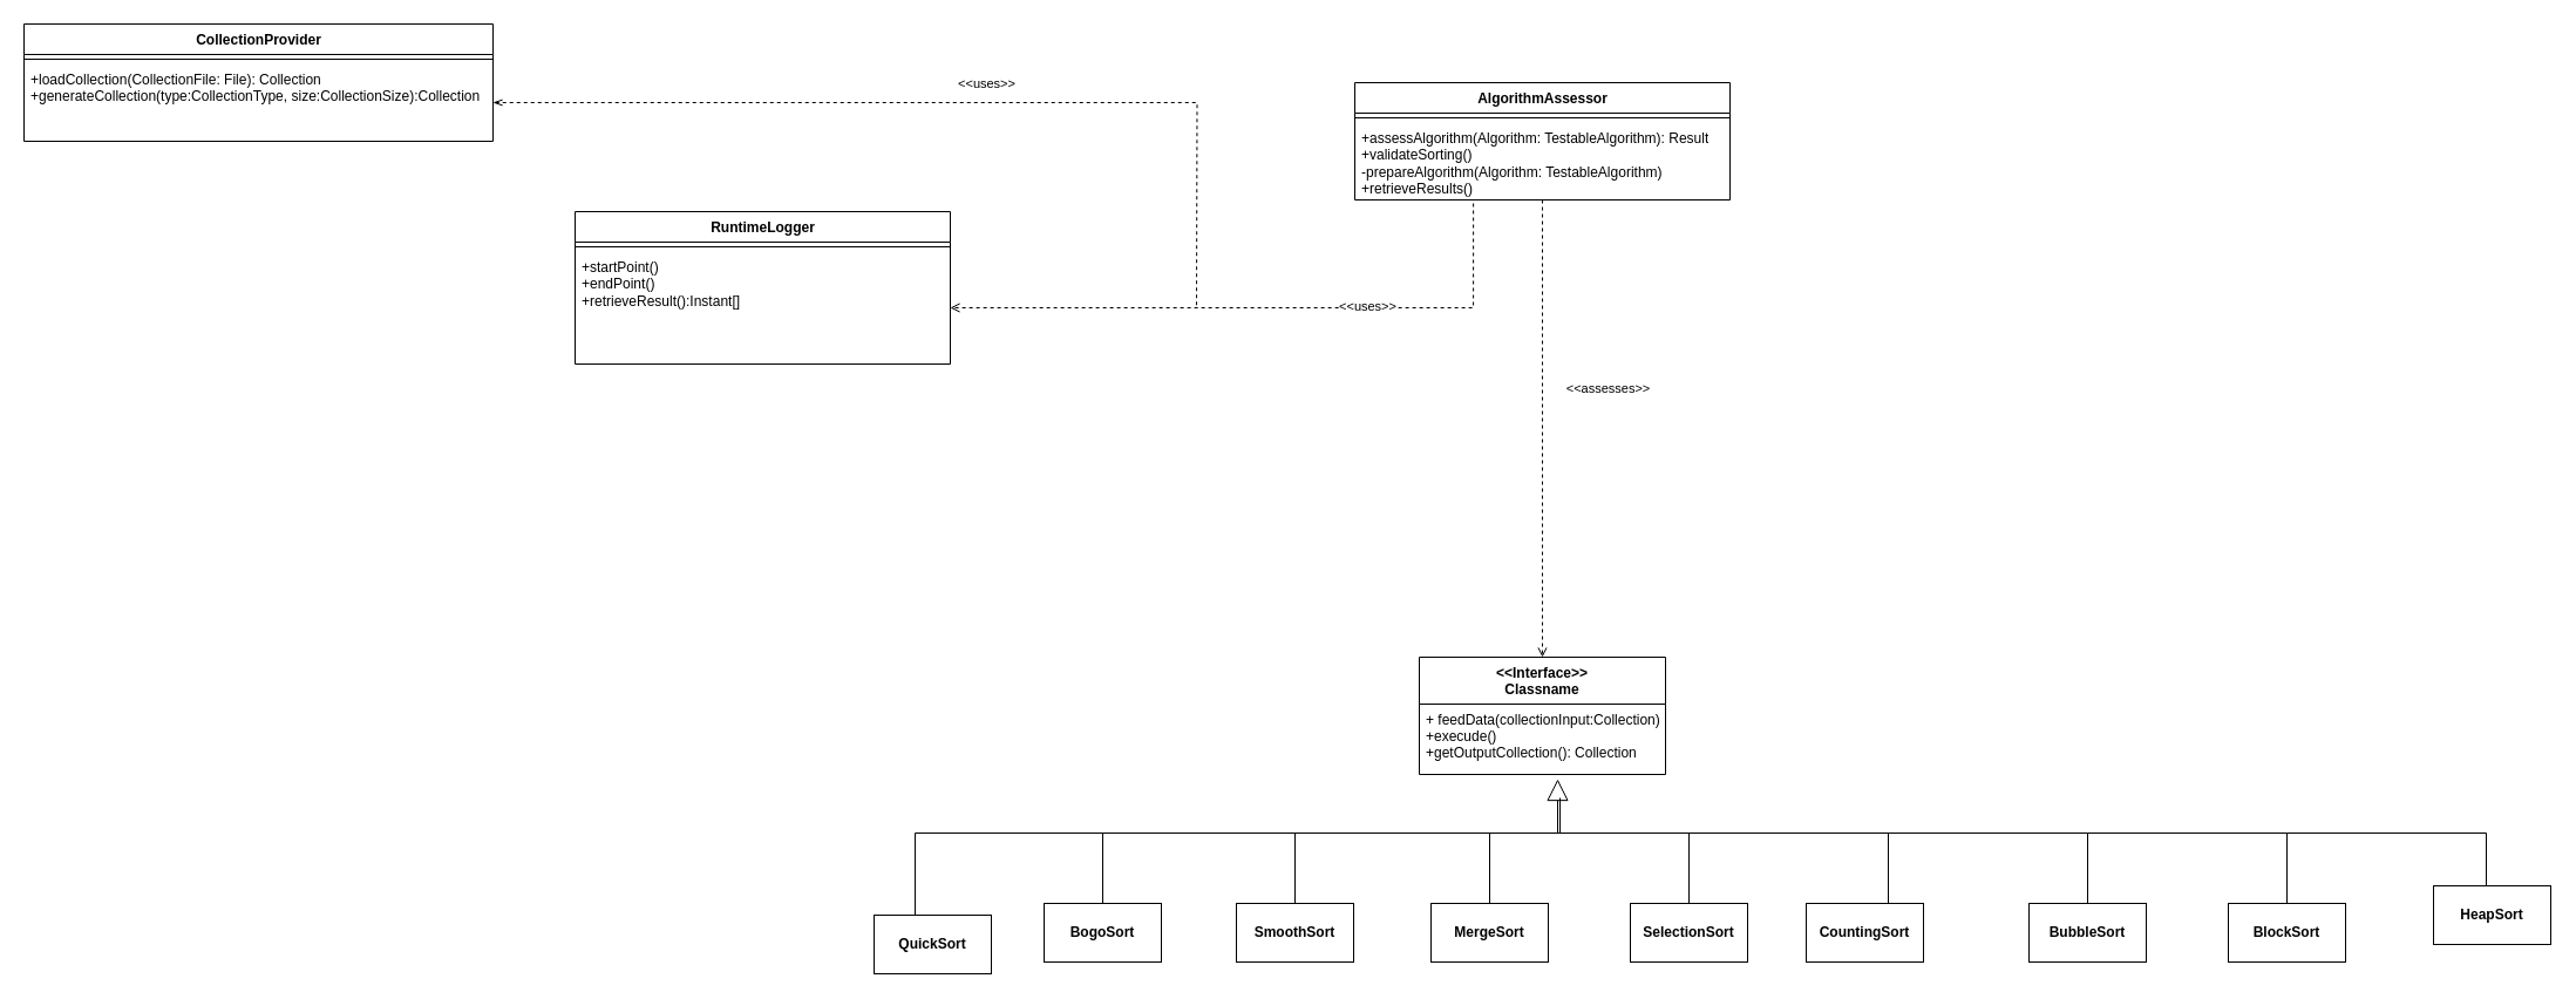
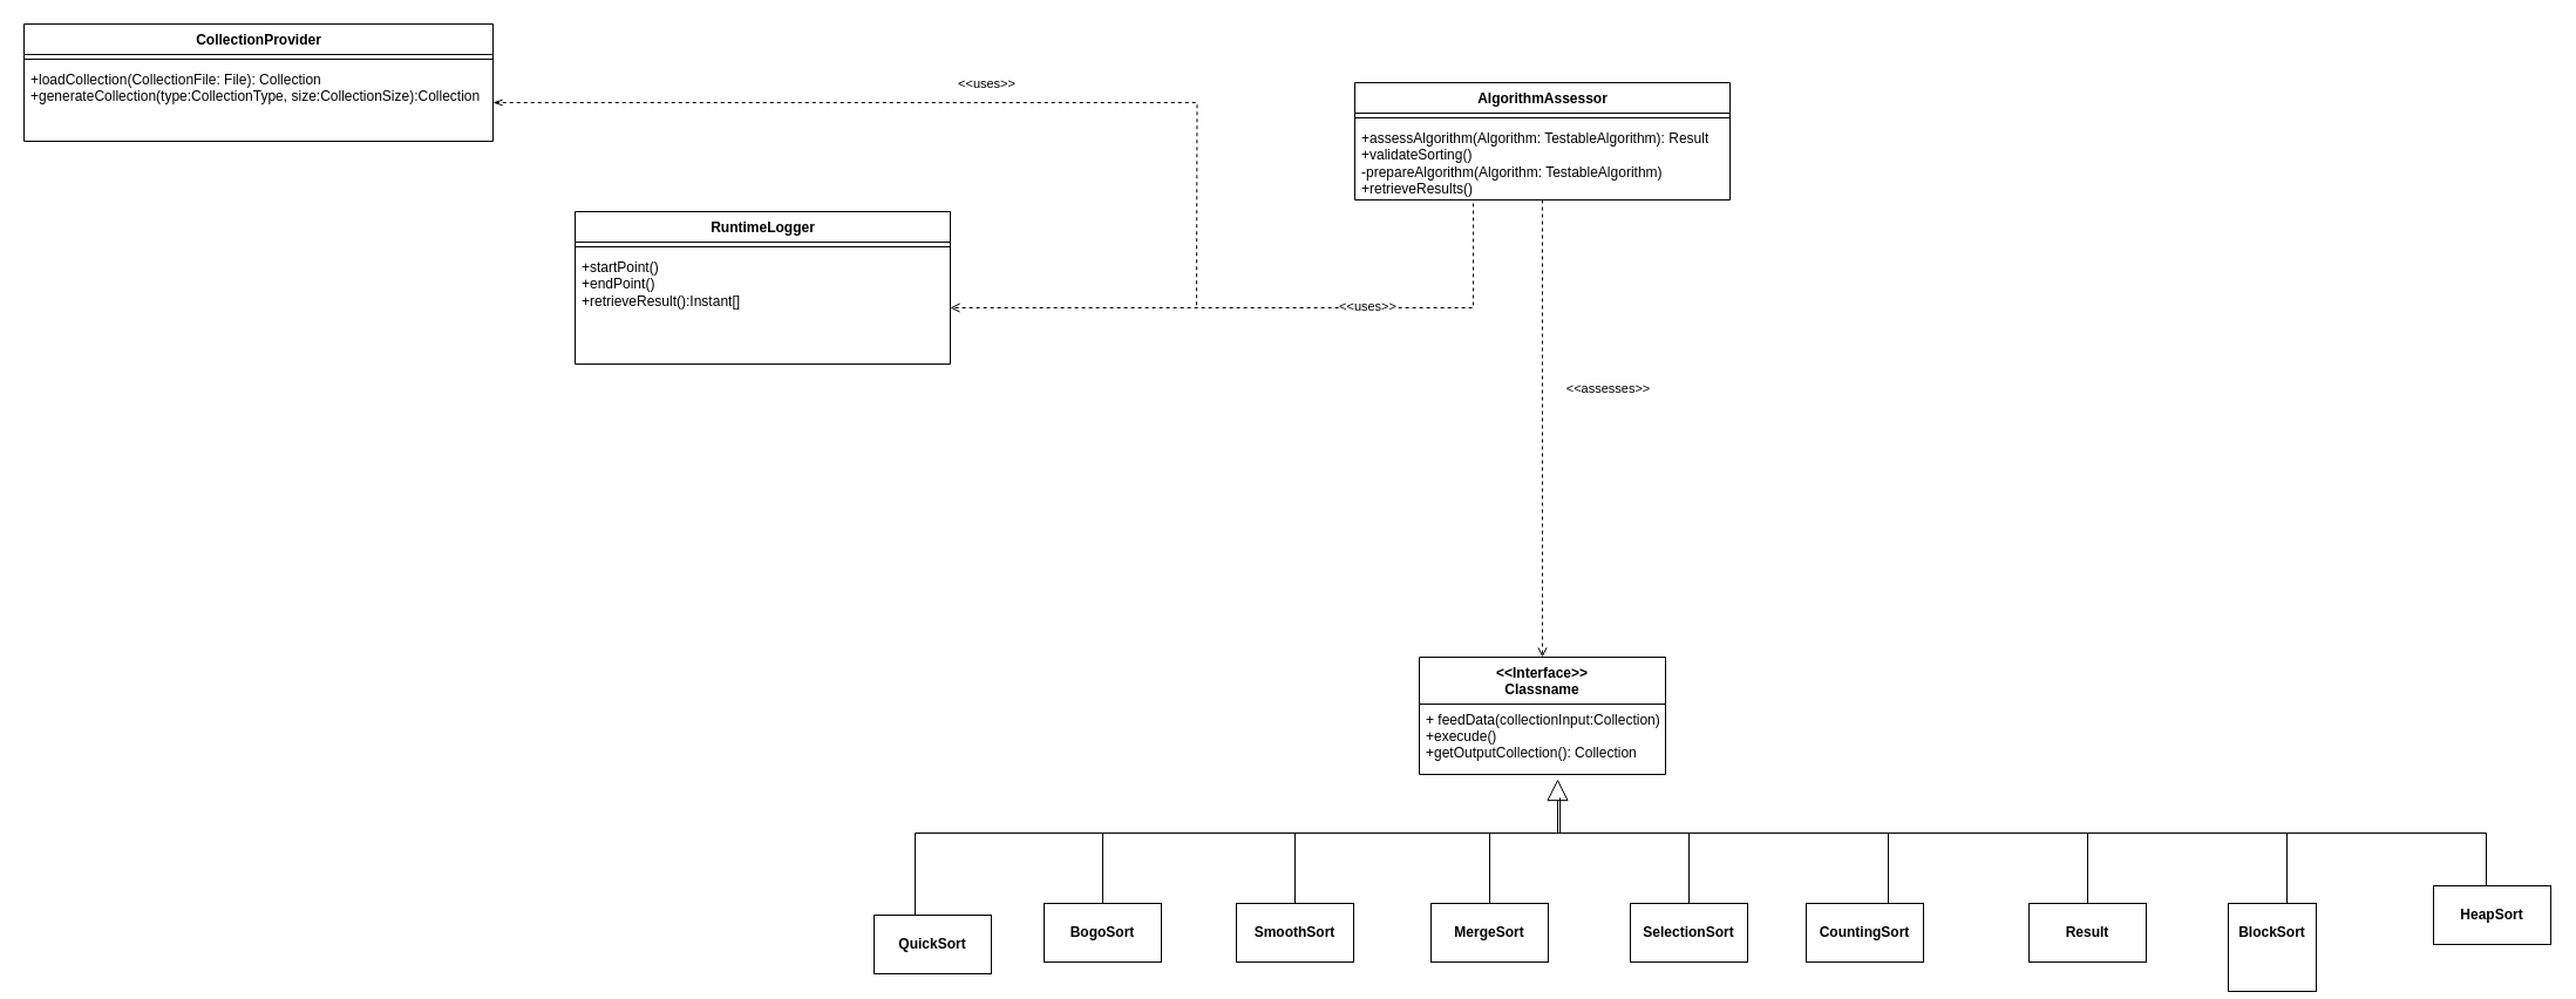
- <mxCell id="15" value="&lt;p style=&quot;margin: 0px ; margin-top: 4px ; text-align: center&quot;&gt;&lt;br&gt;&lt;b&gt;BubbleSort&lt;/b&gt;&lt;/p&gt;" style="verticalAlign=top;align=left;overflow=fill;fontSize=12;fontFamily=Helvetica;html=1;" vertex="1" parent="1"><mxGeometry x="1730" y="770" width="100" height="50" as="geometry" /></mxCell>
+ <mxCell id="15" value="&lt;p style=&quot;margin: 0px ; margin-top: 4px ; text-align: center&quot;&gt;&lt;br&gt;&lt;b&gt;Result&lt;/b&gt;&lt;/p&gt;" style="verticalAlign=top;align=left;overflow=fill;fontSize=12;fontFamily=Helvetica;html=1;" vertex="1" parent="1"><mxGeometry x="1730" y="770" width="100" height="50" as="geometry" /></mxCell>
- <mxCell id="19" value="&lt;p style=&quot;margin: 0px ; margin-top: 4px ; text-align: center&quot;&gt;&lt;br&gt;&lt;b&gt;BlockSort&lt;/b&gt;&lt;/p&gt;&lt;p style=&quot;margin: 0px ; margin-top: 4px ; text-align: center&quot;&gt;&lt;b&gt;&lt;br&gt;&lt;/b&gt;&lt;/p&gt;" style="verticalAlign=top;align=left;overflow=fill;fontSize=12;fontFamily=Helvetica;html=1;" vertex="1" parent="1"><mxGeometry x="1900" y="770" width="100" height="50" as="geometry" /></mxCell>
+ <mxCell id="19" value="&lt;p style=&quot;margin: 0px ; margin-top: 4px ; text-align: center&quot;&gt;&lt;br&gt;&lt;b&gt;BlockSort&lt;/b&gt;&lt;/p&gt;&lt;p style=&quot;margin: 0px ; margin-top: 4px ; text-align: center&quot;&gt;&lt;b&gt;&lt;br&gt;&lt;/b&gt;&lt;/p&gt;" style="verticalAlign=top;align=left;overflow=fill;fontSize=12;fontFamily=Helvetica;html=1;" vertex="1" parent="1"><mxGeometry x="1900" y="770" width="75" height="75" as="geometry" /></mxCell>
